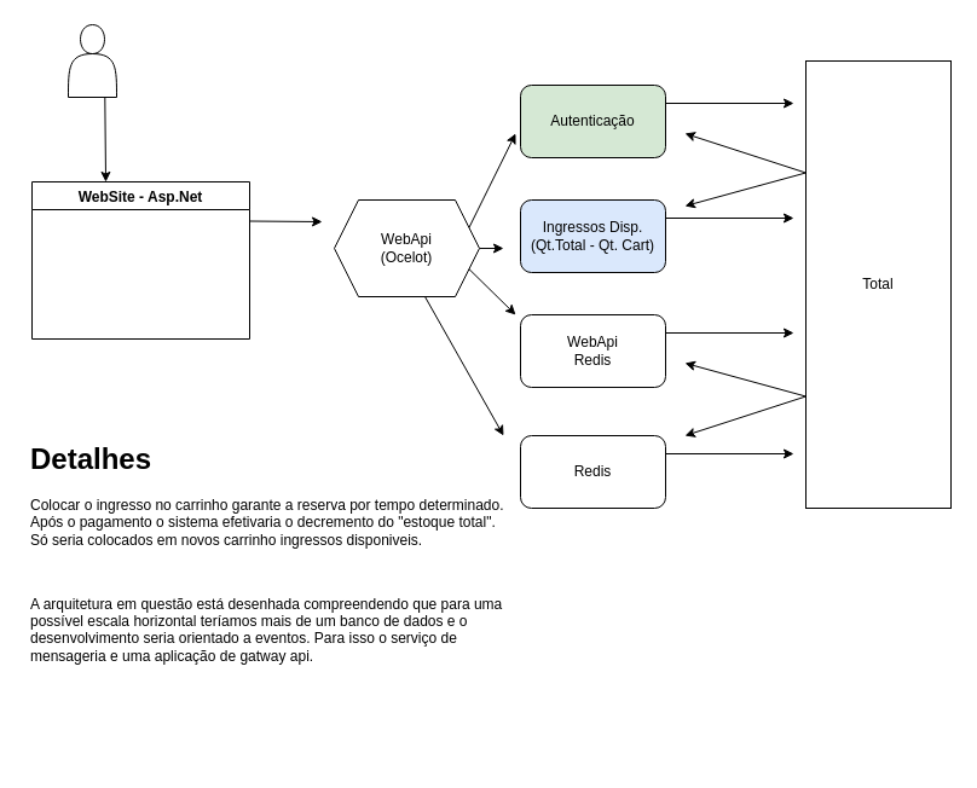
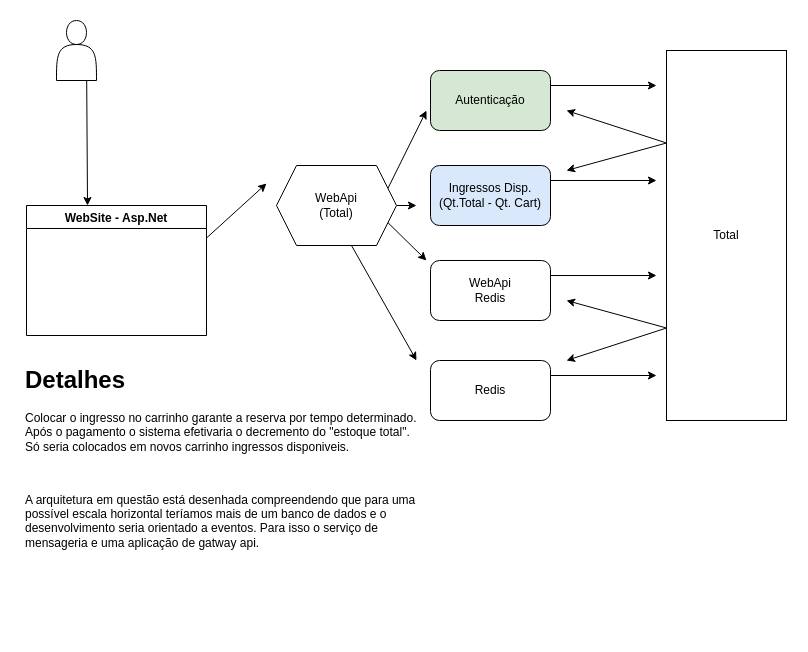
- <mxCell id="15" value="WebApi&lt;br&gt;(Ocelot)" style="shape=hexagon;perimeter=hexagonPerimeter2;whiteSpace=wrap;html=1;fixedSize=1;" vertex="1" parent="1"><mxGeometry x="276" y="165" width="120" height="80" as="geometry" /></mxCell>
+ <mxCell id="15" value="WebApi&lt;br&gt;(Total)" style="shape=hexagon;perimeter=hexagonPerimeter2;whiteSpace=wrap;html=1;fixedSize=1;" vertex="1" parent="1"><mxGeometry x="276" y="165" width="120" height="80" as="geometry" /></mxCell>
- <mxCell id="4" value="WebSite - Asp.Net" style="swimlane;" vertex="1" parent="1"><mxGeometry x="26" y="150" width="180" height="130" as="geometry" /></mxCell>
+ <mxCell id="4" value="WebSite - Asp.Net" style="swimlane;" vertex="1" parent="1"><mxGeometry x="26" y="205" width="180" height="130" as="geometry" /></mxCell>
